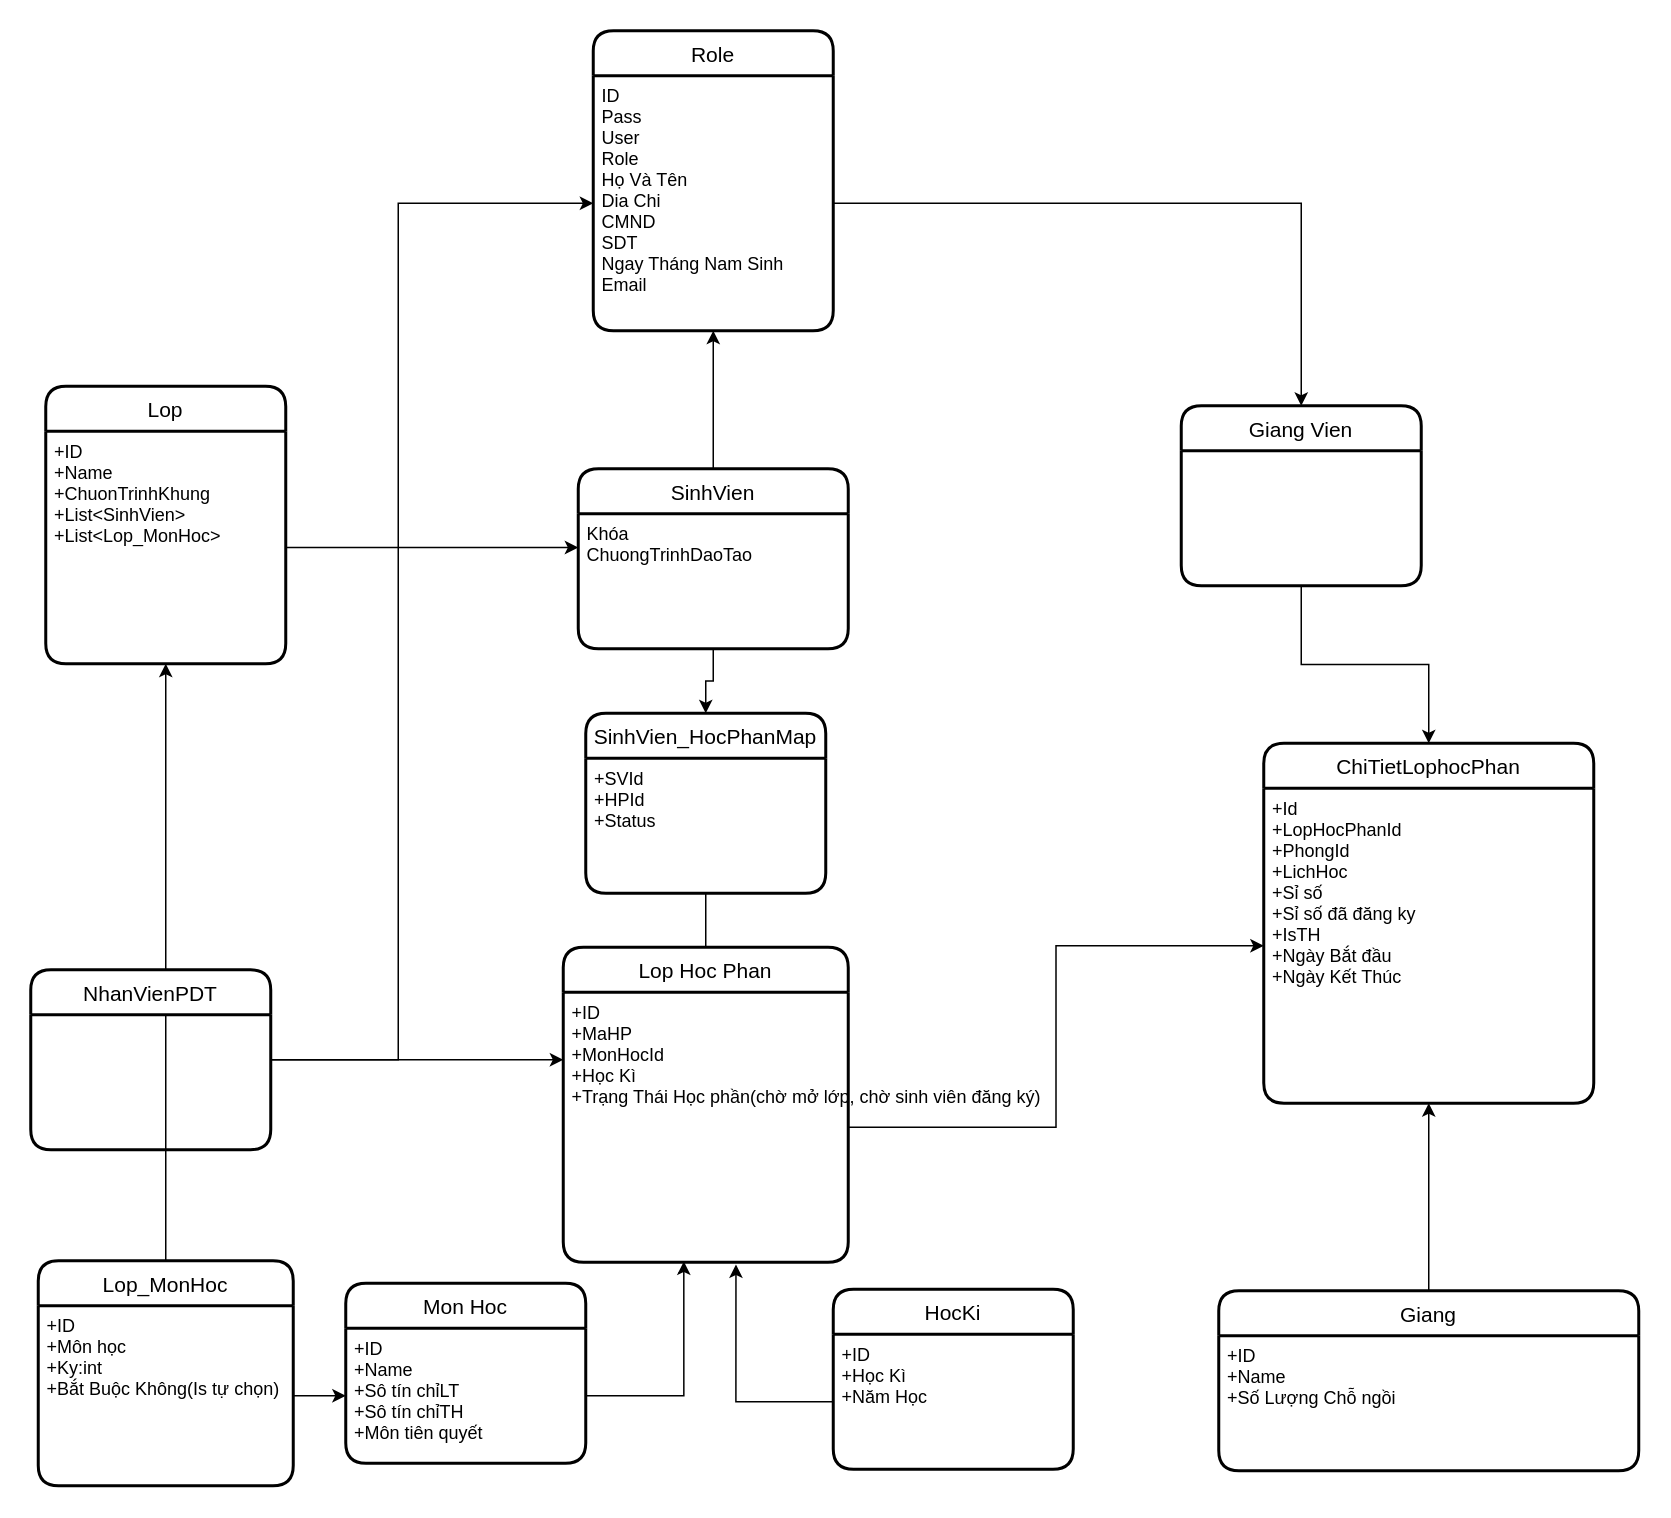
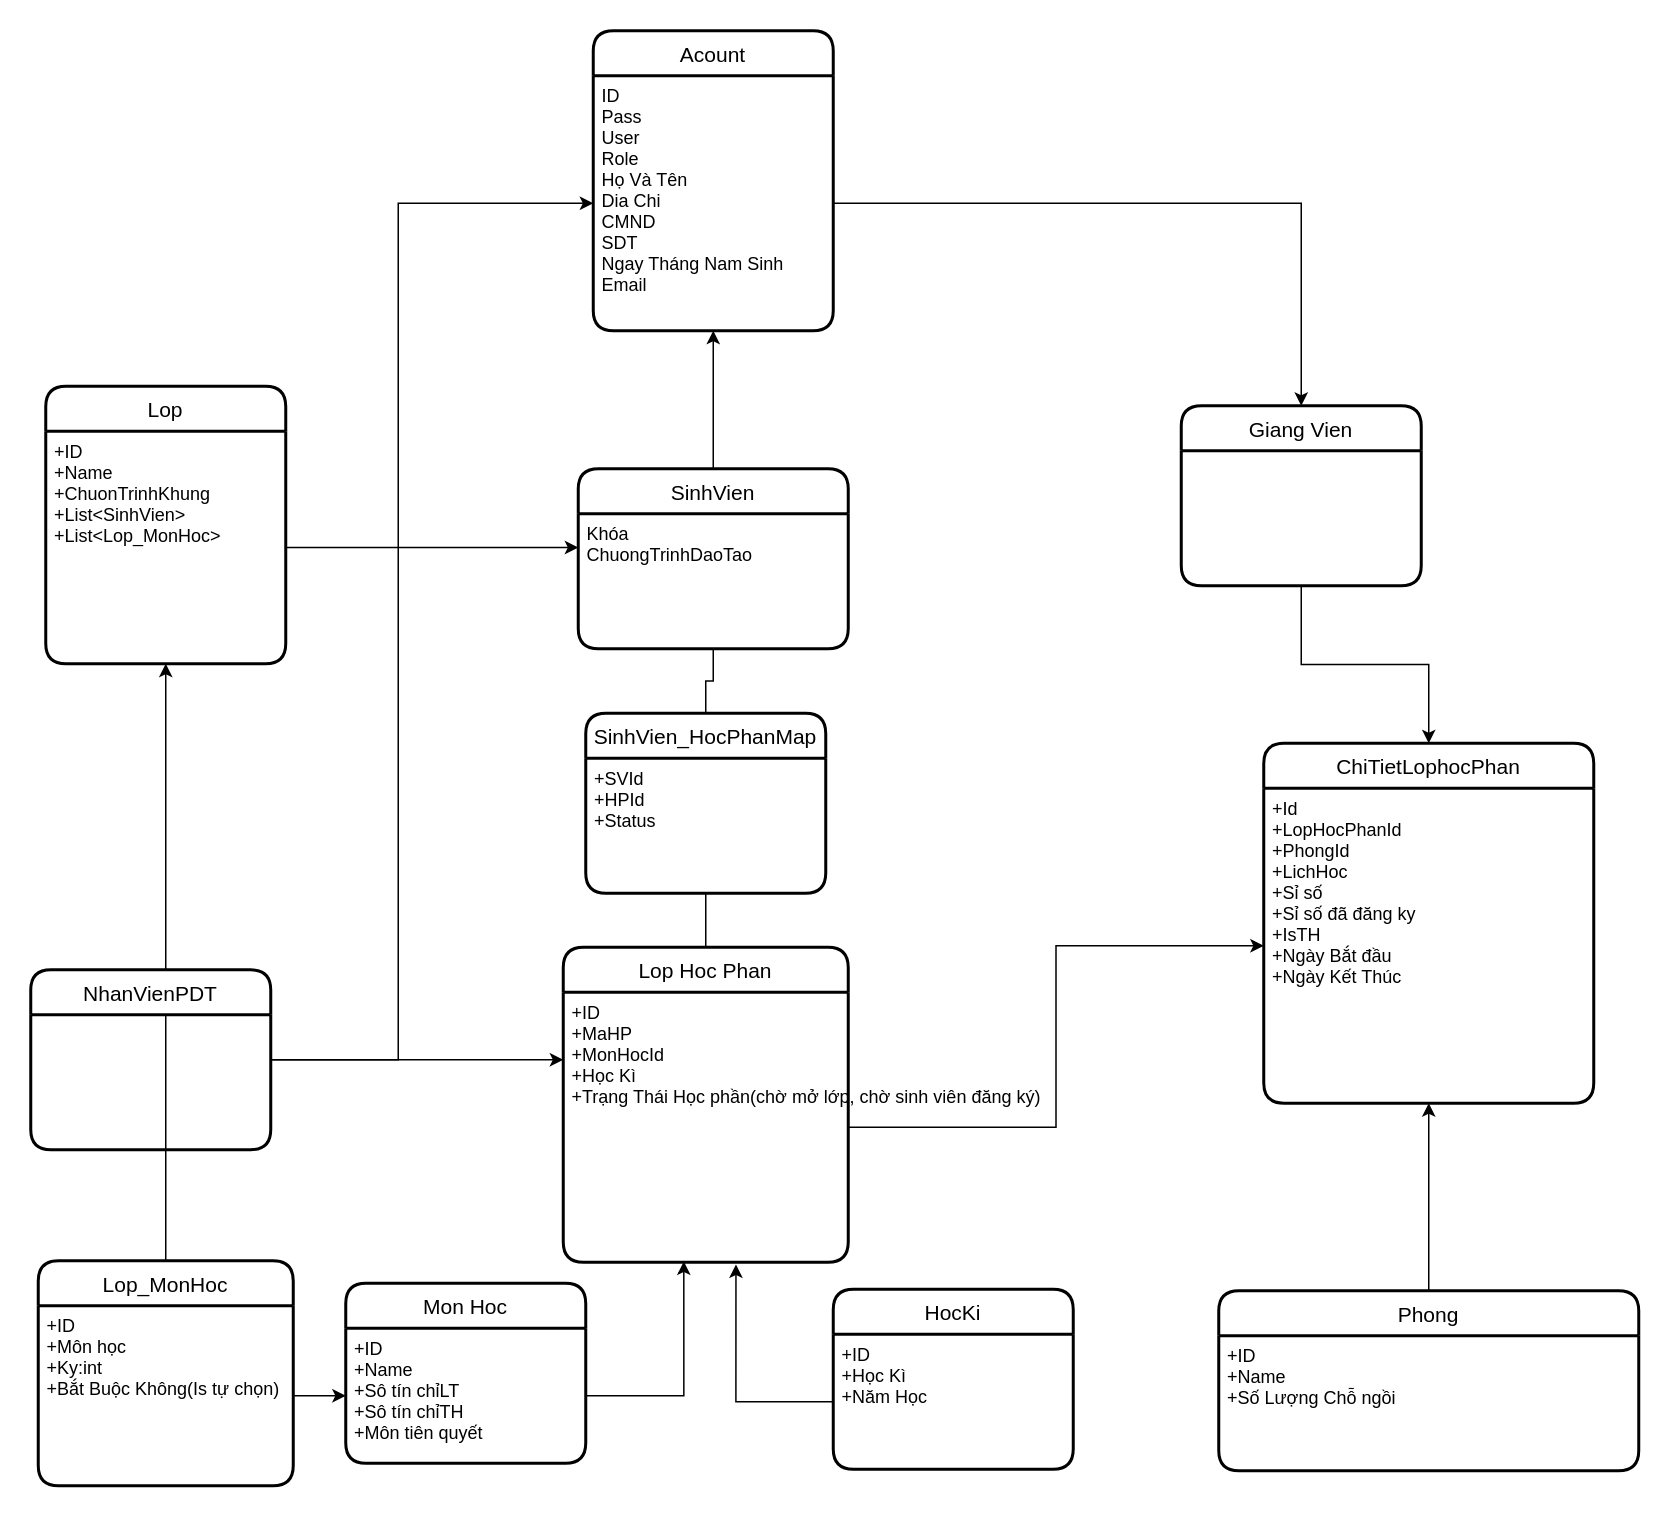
- <mxCell id="25" value="Role" style="swimlane;childLayout=stackLayout;horizontal=1;startSize=30;horizontalStack=0;rounded=1;fontSize=14;fontStyle=0;strokeWidth=2;resizeParent=0;resizeLast=1;shadow=0;dashed=0;align=center;" vertex="1" parent="1"><mxGeometry x="395" y="20" width="160" height="200" as="geometry" /></mxCell>
+ <mxCell id="25" value="Acount" style="swimlane;childLayout=stackLayout;horizontal=1;startSize=30;horizontalStack=0;rounded=1;fontSize=14;fontStyle=0;strokeWidth=2;resizeParent=0;resizeLast=1;shadow=0;dashed=0;align=center;" vertex="1" parent="1"><mxGeometry x="395" y="20" width="160" height="200" as="geometry" /></mxCell>
- <mxCell id="33" style="edgeStyle=orthogonalEdgeStyle;rounded=0;orthogonalLoop=1;jettySize=auto;html=1;entryX=0.5;entryY=0;entryDx=0;entryDy=0;align=left;" edge="1" parent="1" source="24" target="34"><mxGeometry relative="1" as="geometry" /></mxCell>
+ <mxCell id="33" style="edgeStyle=orthogonalEdgeStyle;rounded=0;orthogonalLoop=1;jettySize=auto;html=1;entryX=0.5;entryY=0;entryDx=0;entryDy=0;align=left;endArrow=none;" edge="1" parent="1" source="24" target="34"><mxGeometry relative="1" as="geometry" /></mxCell>
- <mxCell id="5" value="Giang" style="swimlane;childLayout=stackLayout;horizontal=1;startSize=30;horizontalStack=0;rounded=1;fontSize=14;fontStyle=0;strokeWidth=2;resizeParent=0;resizeLast=1;shadow=0;dashed=0;align=center;" parent="1" vertex="1"><mxGeometry x="812" y="860" width="280" height="120" as="geometry" /></mxCell>
+ <mxCell id="5" value="Phong" style="swimlane;childLayout=stackLayout;horizontal=1;startSize=30;horizontalStack=0;rounded=1;fontSize=14;fontStyle=0;strokeWidth=2;resizeParent=0;resizeLast=1;shadow=0;dashed=0;align=center;" parent="1" vertex="1"><mxGeometry x="812" y="860" width="280" height="120" as="geometry" /></mxCell>
